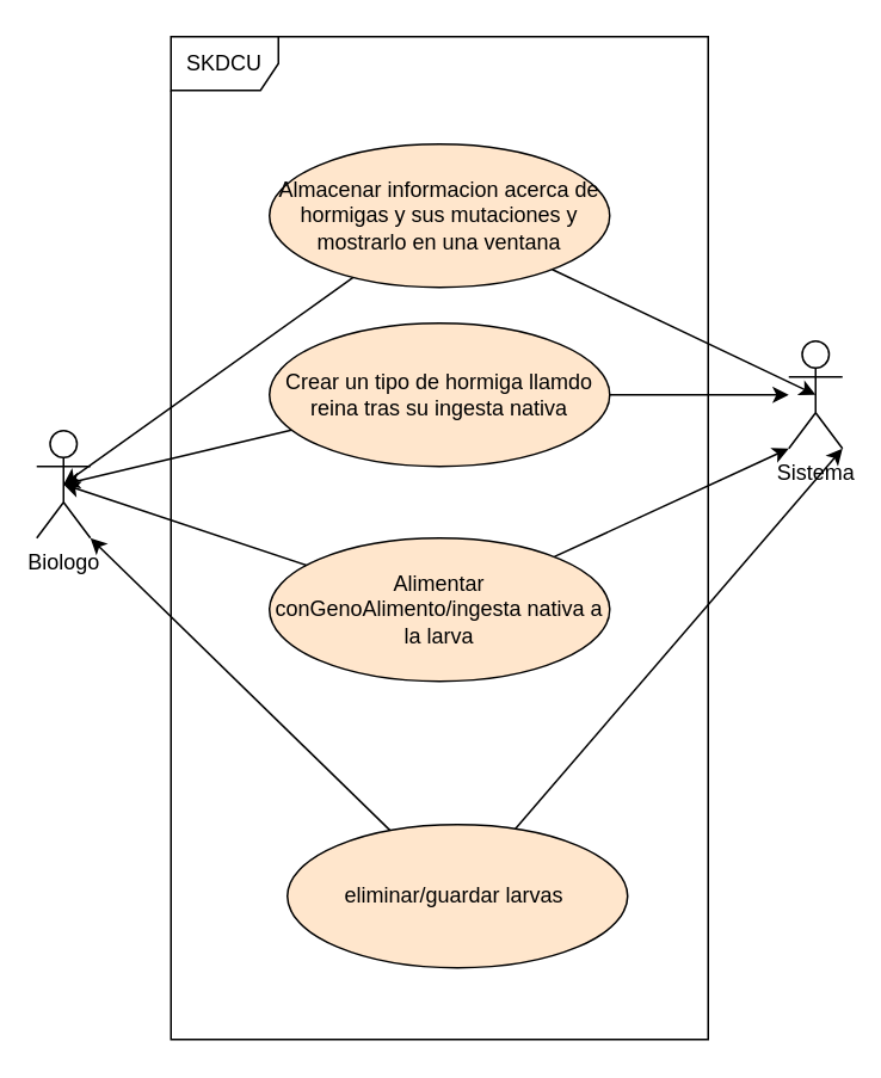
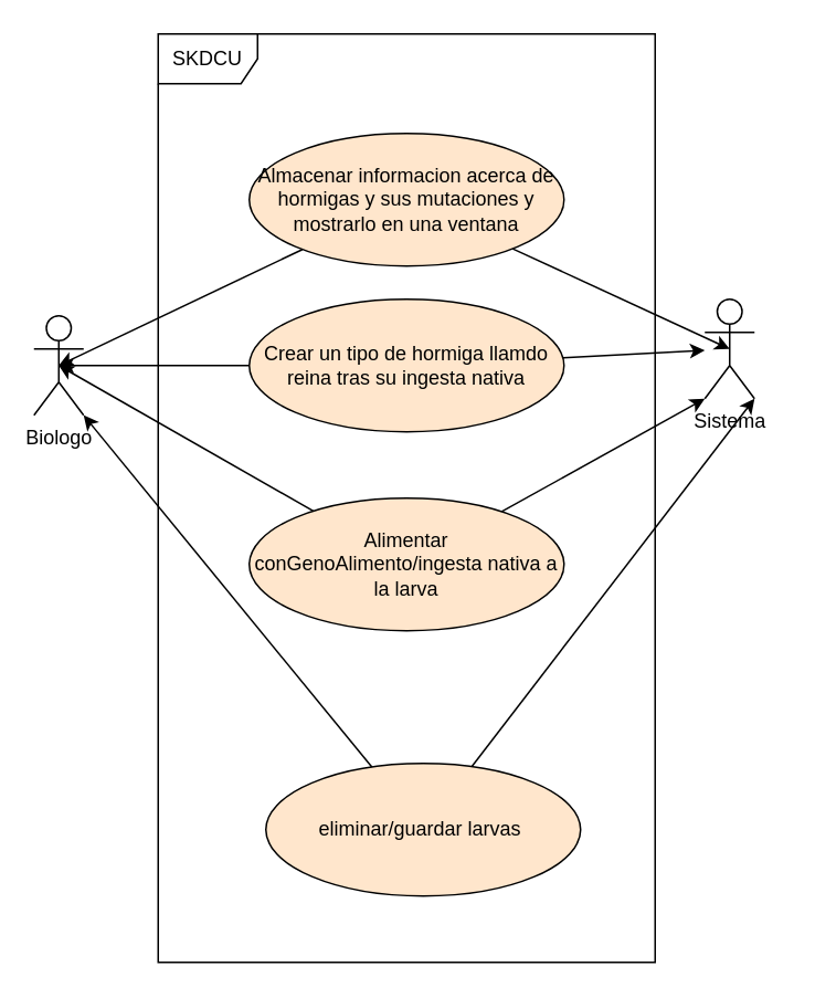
- <mxCell id="3" value="Sistema" style="shape=umlActor;verticalLabelPosition=bottom;verticalAlign=top;html=1;" parent="1" vertex="1"><mxGeometry x="440" y="190" width="30" height="60" as="geometry" /></mxCell>
+ <mxCell id="3" value="Sistema" style="shape=umlActor;verticalLabelPosition=bottom;verticalAlign=top;html=1;" parent="1" vertex="1"><mxGeometry x="425" y="180" width="30" height="60" as="geometry" /></mxCell>
- <mxCell id="2" value="Biologo" style="shape=umlActor;verticalLabelPosition=bottom;verticalAlign=top;html=1;" parent="1" vertex="1"><mxGeometry x="20" y="240" width="30" height="60" as="geometry" /></mxCell>
+ <mxCell id="2" value="Biologo" style="shape=umlActor;verticalLabelPosition=bottom;verticalAlign=top;html=1;" parent="1" vertex="1"><mxGeometry x="20" y="190" width="30" height="60" as="geometry" /></mxCell>
